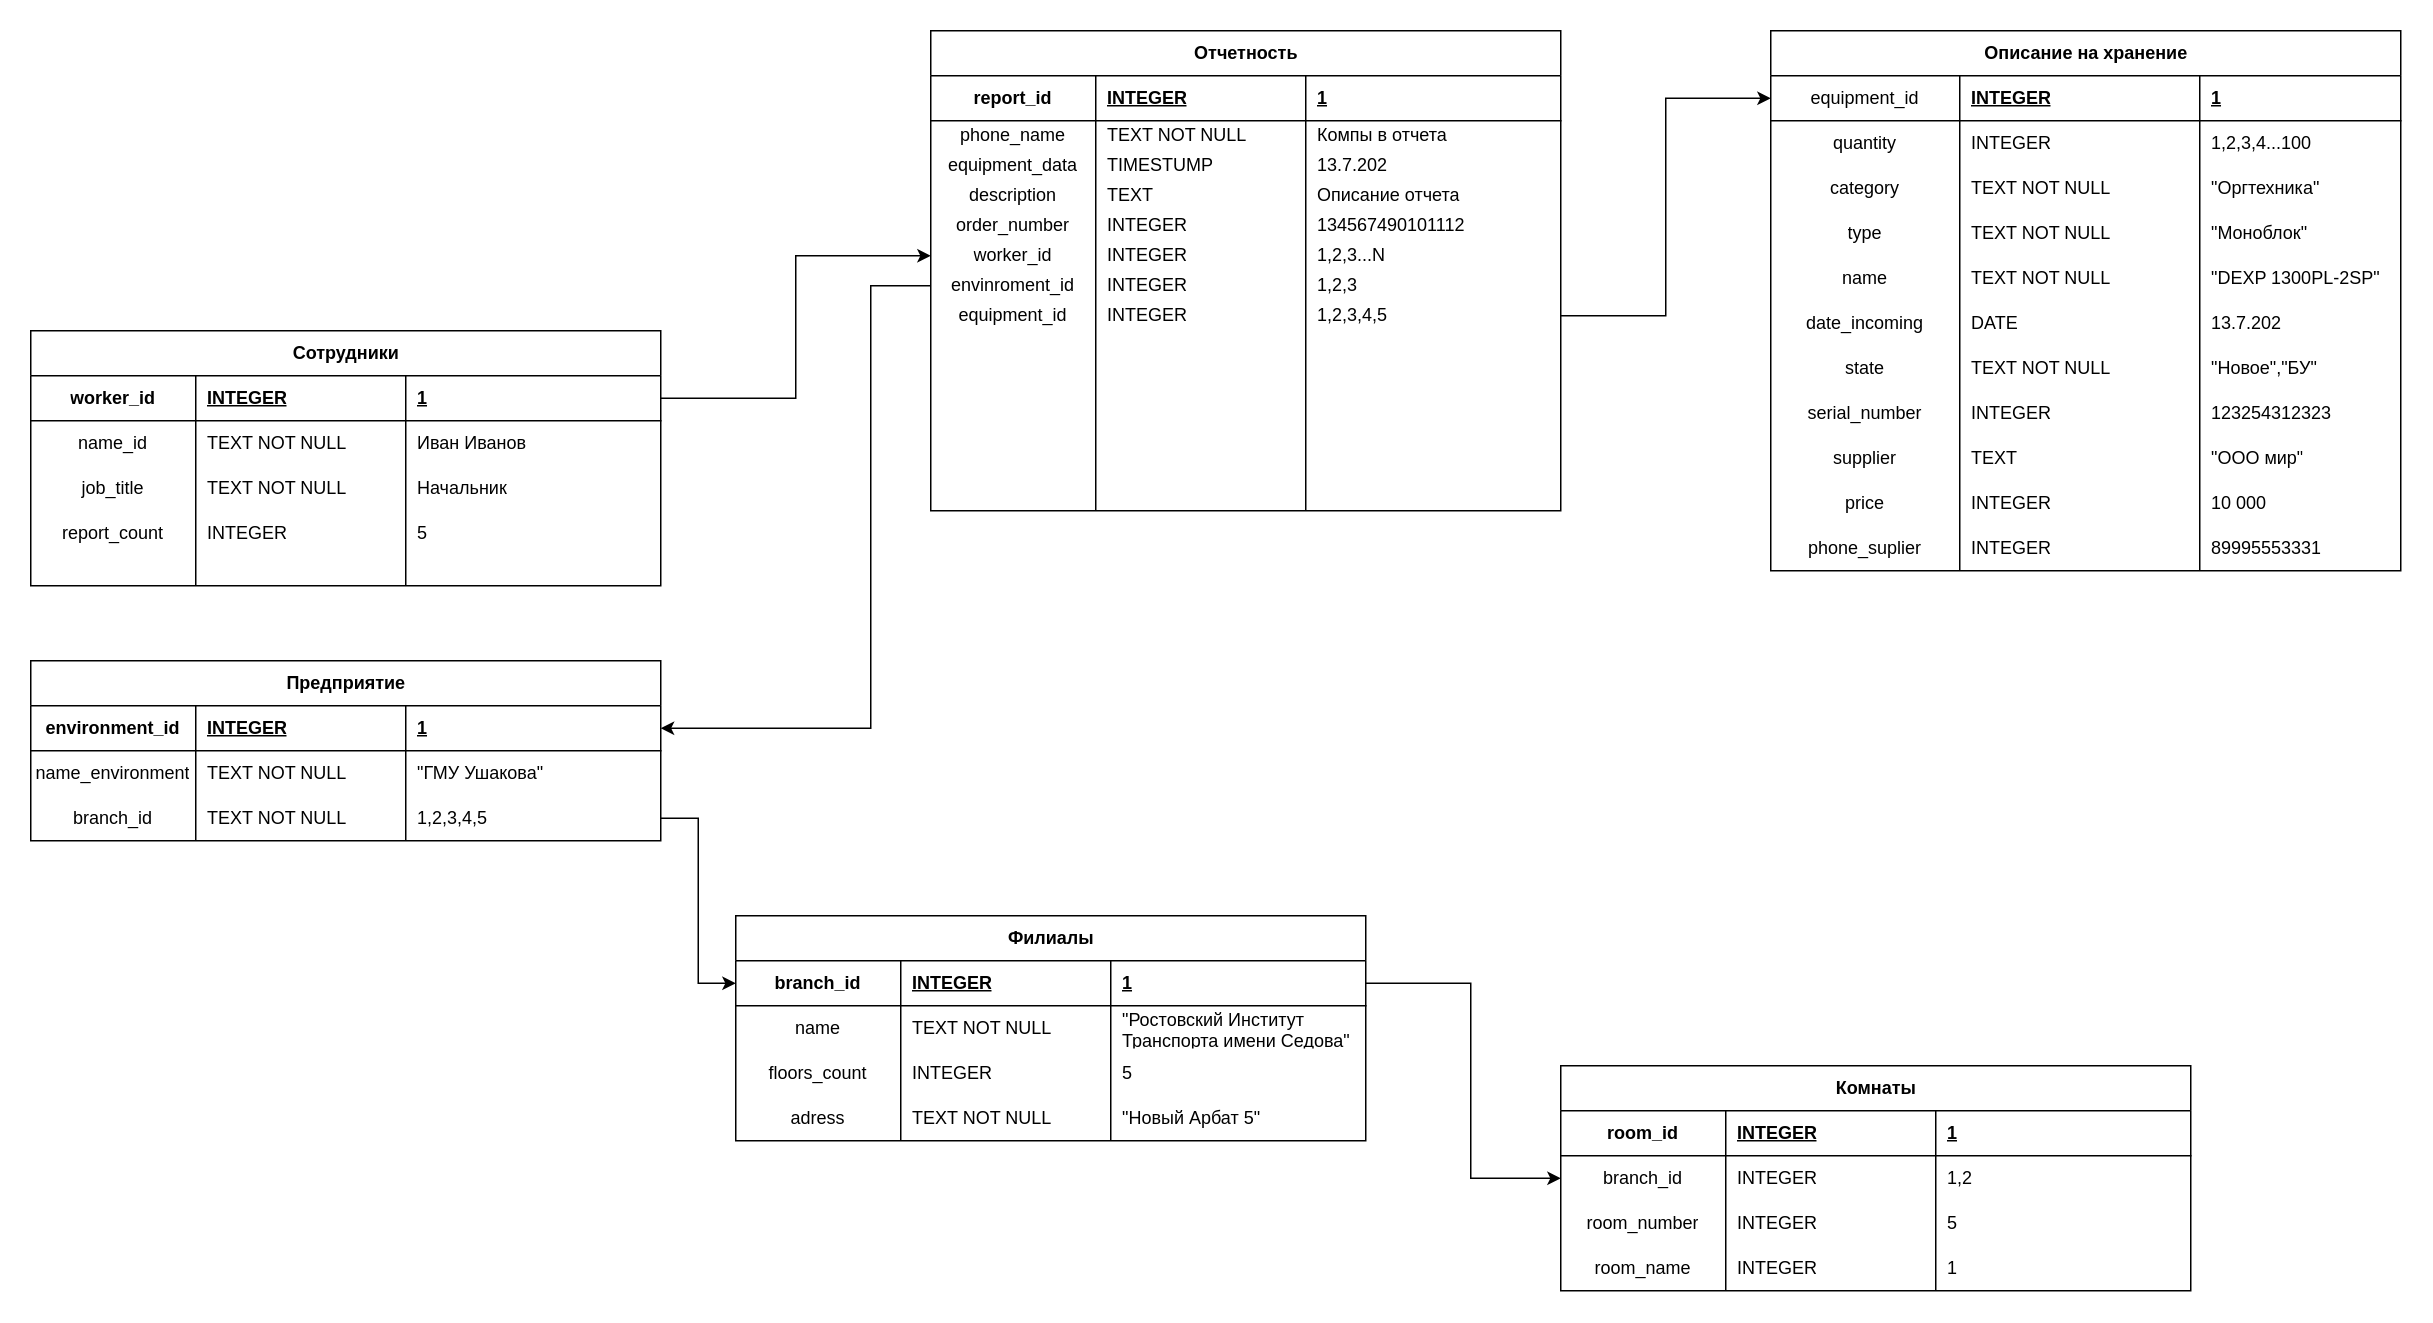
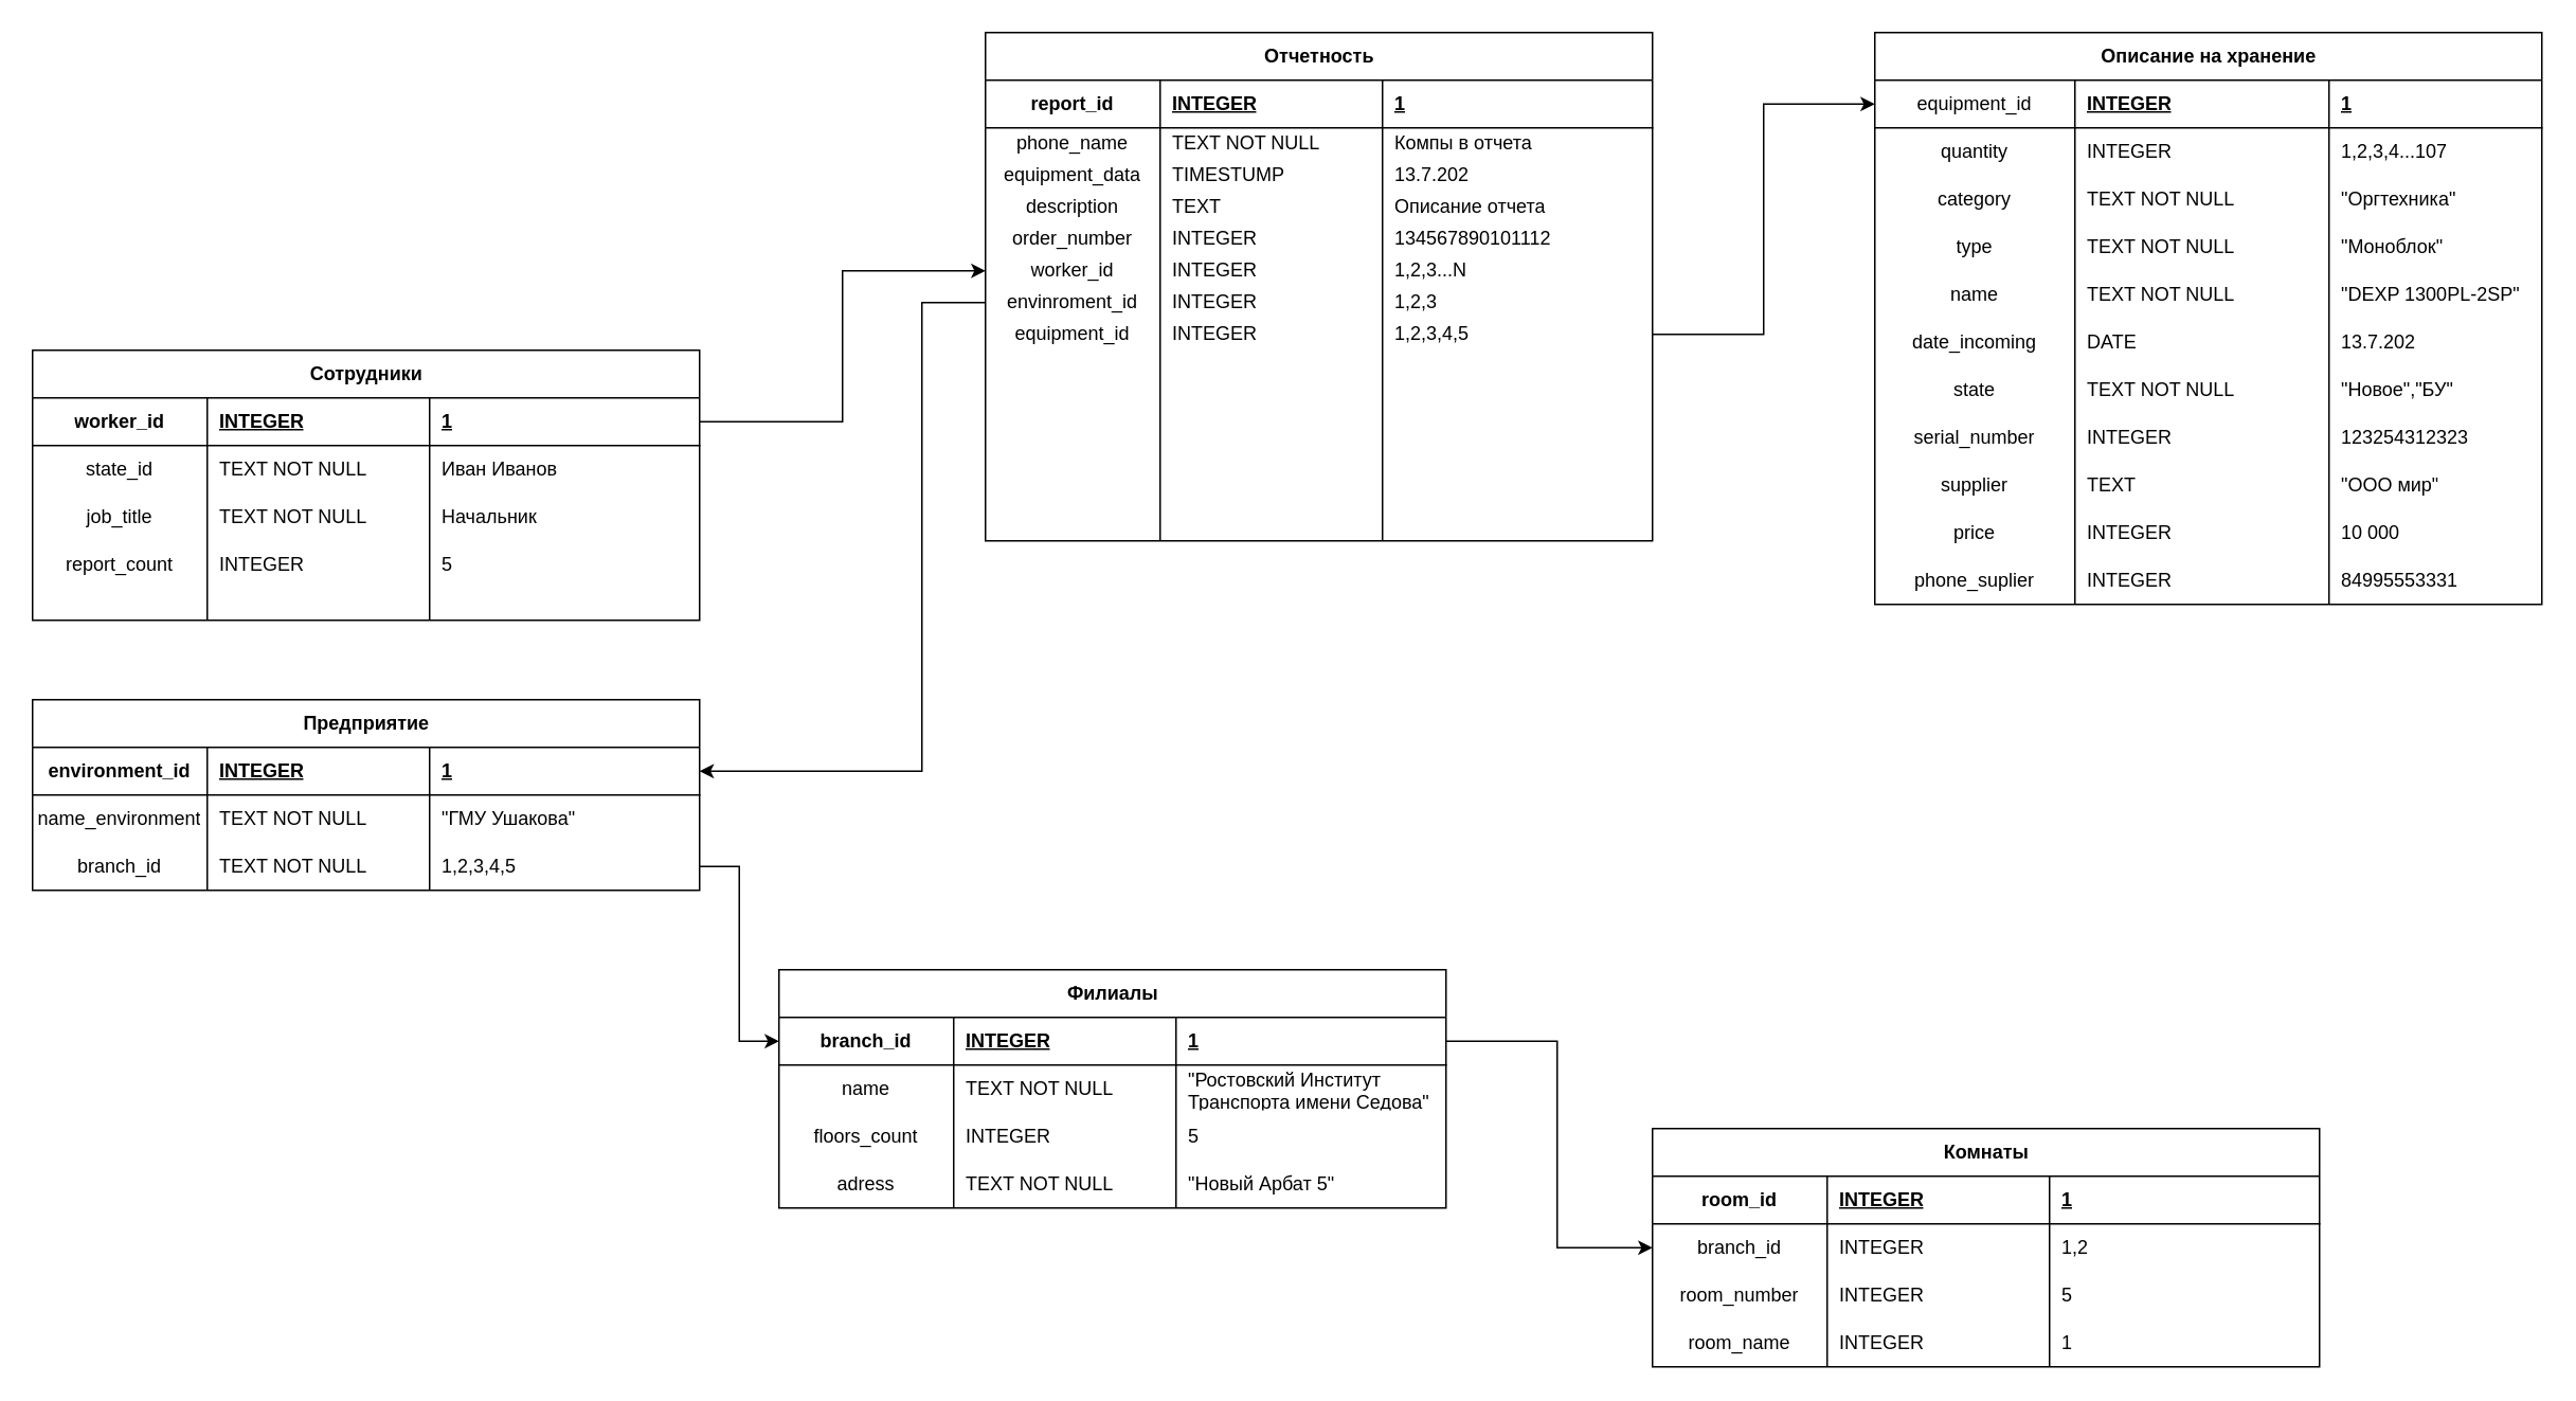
- <mxCell id="139" value="1,2,3,4...100" style="shape=partialRectangle;connectable=0;fillColor=none;top=0;left=0;bottom=0;right=0;align=left;spacingLeft=6;overflow=hidden;whiteSpace=wrap;html=1;" vertex="1" parent="136"><mxGeometry x="286" width="134" height="30" as="geometry"><mxRectangle width="134" height="30" as="alternateBounds" /></mxGeometry></mxCell>
+ <mxCell id="139" value="1,2,3,4...107" style="shape=partialRectangle;connectable=0;fillColor=none;top=0;left=0;bottom=0;right=0;align=left;spacingLeft=6;overflow=hidden;whiteSpace=wrap;html=1;" vertex="1" parent="136"><mxGeometry x="286" width="134" height="30" as="geometry"><mxRectangle width="134" height="30" as="alternateBounds" /></mxGeometry></mxCell>
- <mxCell id="43" value="134567490101112" style="shape=partialRectangle;connectable=0;fillColor=none;top=0;left=0;bottom=0;right=0;align=left;spacingLeft=6;overflow=hidden;whiteSpace=wrap;html=1;" vertex="1" parent="40"><mxGeometry x="250" width="170" height="20" as="geometry"><mxRectangle width="170" height="20" as="alternateBounds" /></mxGeometry></mxCell>
+ <mxCell id="43" value="134567890101112" style="shape=partialRectangle;connectable=0;fillColor=none;top=0;left=0;bottom=0;right=0;align=left;spacingLeft=6;overflow=hidden;whiteSpace=wrap;html=1;" vertex="1" parent="40"><mxGeometry x="250" width="170" height="20" as="geometry"><mxRectangle width="170" height="20" as="alternateBounds" /></mxGeometry></mxCell>
- <mxCell id="8" value="name_id" style="shape=partialRectangle;connectable=0;fillColor=none;top=0;left=0;bottom=0;right=0;editable=1;overflow=hidden;whiteSpace=wrap;html=1;" parent="7" vertex="1"><mxGeometry width="110" height="30" as="geometry"><mxRectangle width="110" height="30" as="alternateBounds" /></mxGeometry></mxCell>
+ <mxCell id="8" value="state_id" style="shape=partialRectangle;connectable=0;fillColor=none;top=0;left=0;bottom=0;right=0;editable=1;overflow=hidden;whiteSpace=wrap;html=1;" parent="7" vertex="1"><mxGeometry width="110" height="30" as="geometry"><mxRectangle width="110" height="30" as="alternateBounds" /></mxGeometry></mxCell>
- <mxCell id="175" value="89995553331" style="shape=partialRectangle;connectable=0;fillColor=none;top=0;left=0;bottom=0;right=0;align=left;spacingLeft=6;overflow=hidden;whiteSpace=wrap;html=1;" vertex="1" parent="172"><mxGeometry x="286" width="134" height="30" as="geometry"><mxRectangle width="134" height="30" as="alternateBounds" /></mxGeometry></mxCell>
+ <mxCell id="175" value="84995553331" style="shape=partialRectangle;connectable=0;fillColor=none;top=0;left=0;bottom=0;right=0;align=left;spacingLeft=6;overflow=hidden;whiteSpace=wrap;html=1;" vertex="1" parent="172"><mxGeometry x="286" width="134" height="30" as="geometry"><mxRectangle width="134" height="30" as="alternateBounds" /></mxGeometry></mxCell>
